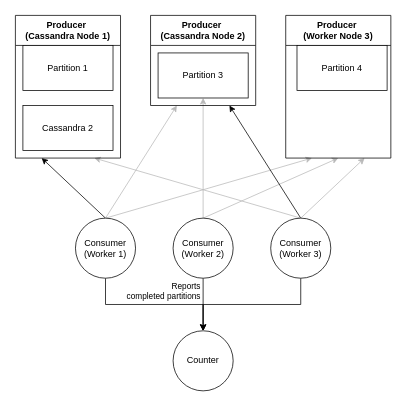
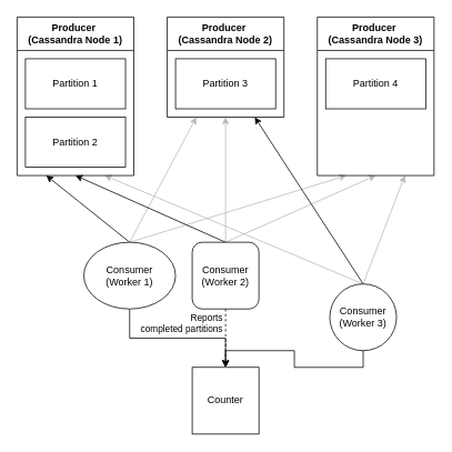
- <mxCell id="22" value="Producer&amp;nbsp;&lt;br&gt;(Worker Node 3)" style="swimlane;whiteSpace=wrap;html=1;startSize=40;" vertex="1" parent="1"><mxGeometry x="380" y="20" width="140" height="190" as="geometry" /></mxCell>
+ <mxCell id="22" value="Producer&amp;nbsp;&lt;br&gt;(Cassandra Node 3)" style="swimlane;whiteSpace=wrap;html=1;startSize=40;" vertex="1" parent="1"><mxGeometry x="380" y="20" width="140" height="190" as="geometry" /></mxCell>
- <mxCell id="18" value="Partition 1" style="rounded=0;whiteSpace=wrap;html=1;" vertex="1" parent="17"><mxGeometry x="10" y="40" width="120" height="60" as="geometry" /></mxCell>
+ <mxCell id="18" value="Partition 1" style="rounded=0;whiteSpace=wrap;html=1;" vertex="1" parent="17"><mxGeometry x="10" y="50" width="120" height="60" as="geometry" /></mxCell>
- <mxCell id="23" value="Partition 4" style="rounded=0;whiteSpace=wrap;html=1;" vertex="1" parent="22"><mxGeometry x="15" y="40" width="120" height="60" as="geometry" /></mxCell>
+ <mxCell id="23" value="Partition 4" style="rounded=0;whiteSpace=wrap;html=1;" vertex="1" parent="22"><mxGeometry x="10" y="50" width="120" height="60" as="geometry" /></mxCell>
- <mxCell id="19" value="Cassandra 2" style="rounded=0;whiteSpace=wrap;html=1;" vertex="1" parent="17"><mxGeometry x="10" y="120" width="120" height="60" as="geometry" /></mxCell>
+ <mxCell id="19" value="Partition 2" style="rounded=0;whiteSpace=wrap;html=1;" vertex="1" parent="17"><mxGeometry x="10" y="120" width="120" height="60" as="geometry" /></mxCell>
+ <mxCell id="8" style="edgeStyle=none;rounded=0;orthogonalLoop=1;jettySize=auto;html=1;exitX=0.5;exitY=0;exitDx=0;exitDy=0;entryX=0.5;entryY=1;entryDx=0;entryDy=0;" edge="1" parent="1" source="11" target="17"><mxGeometry relative="1" as="geometry" /></mxCell>
- <mxCell id="9" style="edgeStyle=none;rounded=0;orthogonalLoop=1;jettySize=auto;html=1;exitX=0.5;exitY=0;exitDx=0;exitDy=0;strokeColor=#B8B8B8;" edge="1" parent="1" source="11" target="21"><mxGeometry relative="1" as="geometry" /></mxCell>
+ <mxCell id="9" style="edgeStyle=none;rounded=0;orthogonalLoop=1;jettySize=auto;html=1;exitX=0.5;exitY=0;exitDx=0;exitDy=0;entryX=0.5;entryY=1;entryDx=0;entryDy=0;strokeColor=#B8B8B8;" edge="1" parent="1" source="11" target="20"><mxGeometry relative="1" as="geometry" /></mxCell>
- <mxCell id="6" value="Consumer&lt;br&gt;(Worker 1)" style="ellipse;whiteSpace=wrap;html=1;aspect=fixed;" vertex="1" parent="1"><mxGeometry x="100" y="290" width="80" height="80" as="geometry" /></mxCell>
+ <mxCell id="6" value="Consumer&lt;br&gt;(Worker 1)" style="ellipse;whiteSpace=wrap;html=1;aspect=fixed;" vertex="1" parent="1"><mxGeometry x="100" y="290" width="110" height="80" as="geometry" /></mxCell>
- <mxCell id="11" value="Consumer&lt;br&gt;(Worker 2)" style="ellipse;whiteSpace=wrap;html=1;aspect=fixed;" vertex="1" parent="1"><mxGeometry x="230" y="290" width="80" height="80" as="geometry" /></mxCell>
+ <mxCell id="11" value="Consumer&lt;br&gt;(Worker 2)" style="whiteSpace=wrap;html=1;aspect=fixed;rounded=1;" vertex="1" parent="1"><mxGeometry x="230" y="290" width="80" height="80" as="geometry" /></mxCell>
- <mxCell id="16" value="Consumer&lt;br&gt;(Worker 3)" style="ellipse;whiteSpace=wrap;html=1;aspect=fixed;" vertex="1" parent="1"><mxGeometry x="360" y="290" width="80" height="80" as="geometry" /></mxCell>
+ <mxCell id="16" value="Consumer&lt;br&gt;(Worker 3)" style="ellipse;whiteSpace=wrap;html=1;aspect=fixed;" vertex="1" parent="1"><mxGeometry x="395" y="340" width="80" height="80" as="geometry" /></mxCell>
- <mxCell id="7" value="Reports &lt;br&gt;completed partitions" style="edgeStyle=orthogonalEdgeStyle;rounded=0;orthogonalLoop=1;jettySize=auto;html=1;exitX=0.5;exitY=1;exitDx=0;exitDy=0;labelPosition=left;verticalLabelPosition=top;align=right;verticalAlign=bottom;spacing=4;" edge="1" parent="1" source="11" target="24"><mxGeometry relative="1" as="geometry" /></mxCell>
+ <mxCell id="7" value="Reports &lt;br&gt;completed partitions" style="edgeStyle=orthogonalEdgeStyle;rounded=0;orthogonalLoop=1;jettySize=auto;html=1;exitX=0.5;exitY=1;exitDx=0;exitDy=0;labelPosition=left;verticalLabelPosition=top;align=right;verticalAlign=bottom;spacing=4;dashed=1;" edge="1" parent="1" source="11" target="24"><mxGeometry relative="1" as="geometry" /></mxCell>
- <mxCell id="24" value="Counter" style="ellipse;whiteSpace=wrap;html=1;aspect=fixed;" vertex="1" parent="1"><mxGeometry x="230" y="440" width="80" height="80" as="geometry" /></mxCell>
+ <mxCell id="24" value="Counter" style="whiteSpace=wrap;html=1;aspect=fixed;rounded=0;" vertex="1" parent="1"><mxGeometry x="230" y="440" width="80" height="80" as="geometry" /></mxCell>
